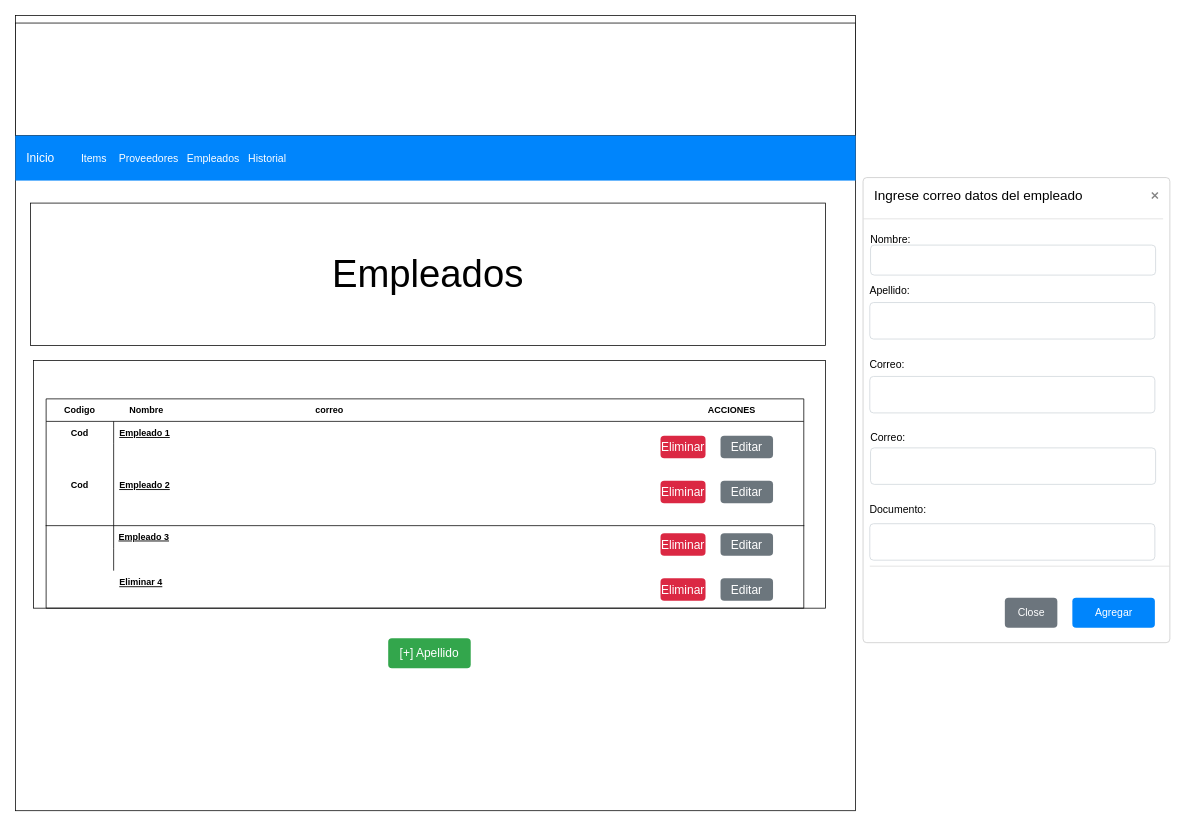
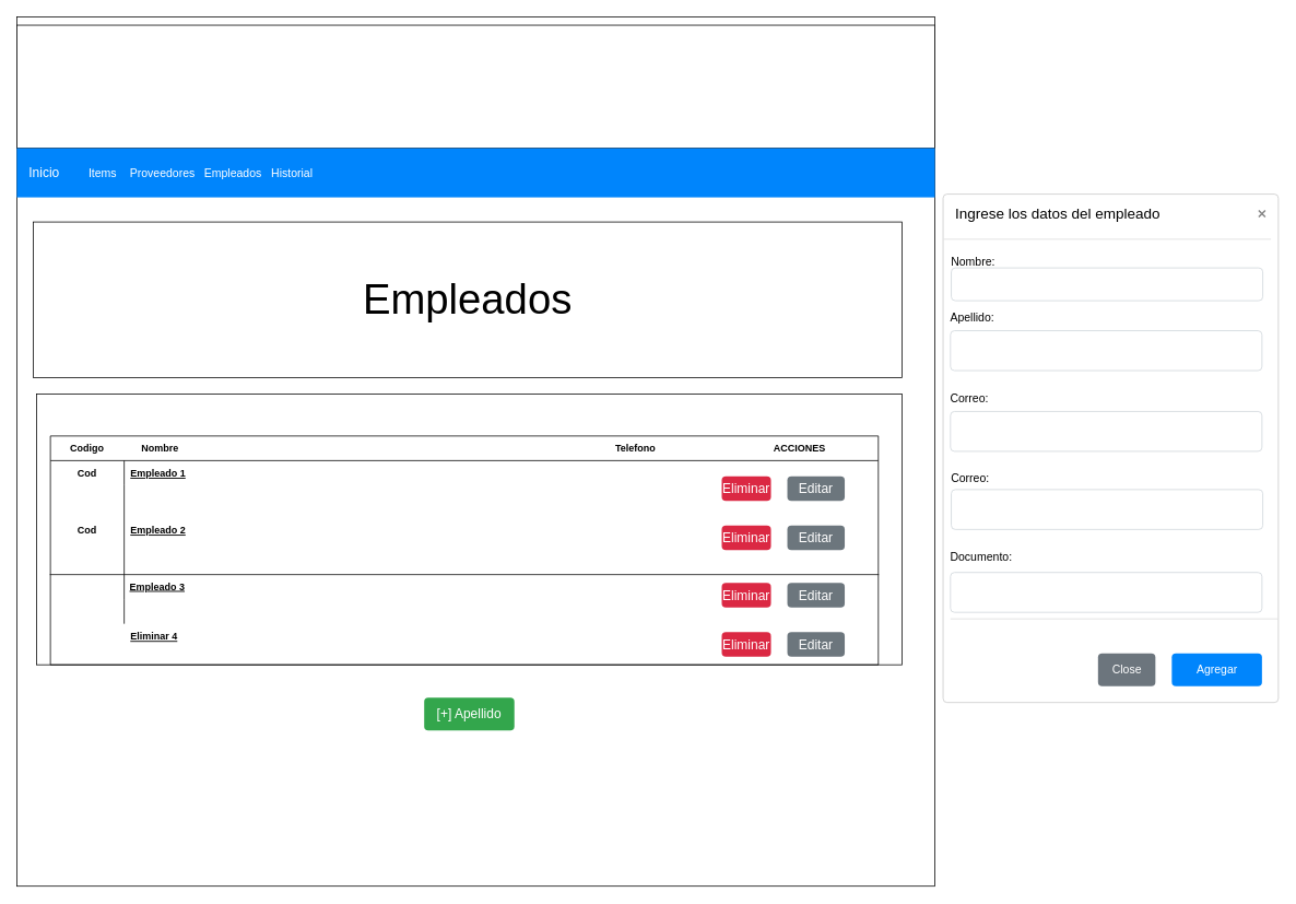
- <mxCell id="41" value="Ingrese correo datos del empleado" style="html=1;shadow=0;dashed=0;shape=mxgraph.bootstrap.rrect;rSize=5;html=1;strokeColor=#C8C8C8;fillColor=#ffffff;whiteSpace=wrap;verticalAlign=top;align=left;fontSize=18;spacing=15;spacingTop=-5;" vertex="1" parent="1"><mxGeometry x="1150" y="236" width="409" height="620" as="geometry" /></mxCell>
+ <mxCell id="41" value="Ingrese los datos del empleado" style="html=1;shadow=0;dashed=0;shape=mxgraph.bootstrap.rrect;rSize=5;html=1;strokeColor=#C8C8C8;fillColor=#ffffff;whiteSpace=wrap;verticalAlign=top;align=left;fontSize=18;spacing=15;spacingTop=-5;" vertex="1" parent="1"><mxGeometry x="1150" y="236" width="409" height="620" as="geometry" /></mxCell>
- <mxCell id="29" value="correo" style="shape=partialRectangle;connectable=0;fillColor=none;top=0;left=0;bottom=0;right=0;fontStyle=1;overflow=hidden;" vertex="1" parent="1"><mxGeometry x="394" y="531" width="90" height="30" as="geometry"><mxRectangle width="90" height="30" as="alternateBounds" /></mxGeometry></mxCell>
+ <mxCell id="30" value="Telefono" style="shape=partialRectangle;connectable=0;fillColor=none;top=0;left=0;bottom=0;right=0;fontStyle=1;overflow=hidden;" vertex="1" parent="1"><mxGeometry x="730" y="531" width="90" height="30" as="geometry"><mxRectangle width="90" height="30" as="alternateBounds" /></mxGeometry></mxCell>
